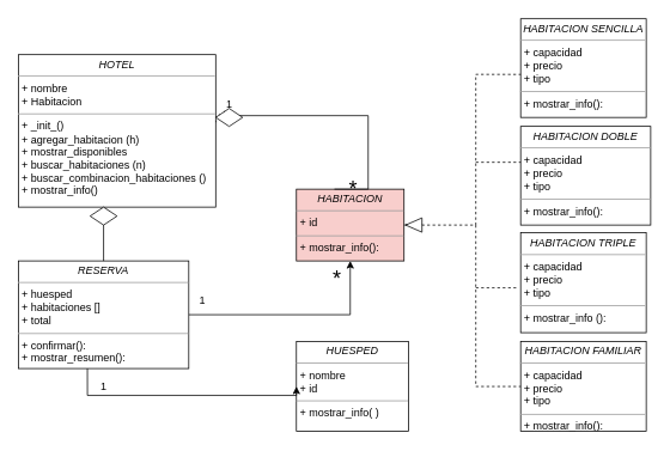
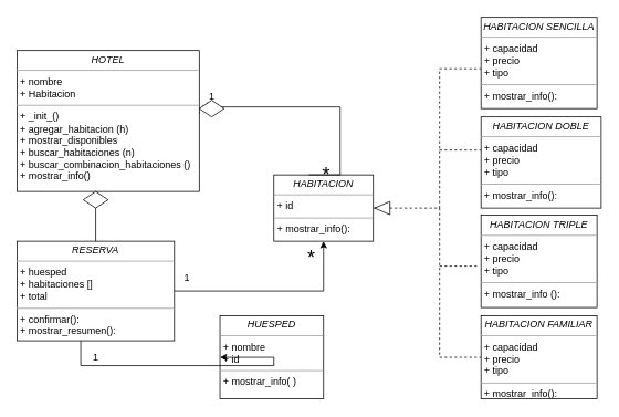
- <mxCell id="7" value="&lt;p style=&quot;margin:0px;margin-top:4px;text-align:center;&quot;&gt;&lt;i&gt;HABITACION&lt;/i&gt;&lt;/p&gt;&lt;hr size=&quot;1&quot;&gt;&lt;p style=&quot;margin:0px;margin-left:4px;&quot;&gt;+ id&lt;br&gt;&lt;/p&gt;&lt;hr size=&quot;1&quot;&gt;&lt;p style=&quot;margin:0px;margin-left:4px;&quot;&gt;+ mostrar_info():&amp;nbsp;&lt;br&gt;&lt;/p&gt;" style="verticalAlign=top;align=left;overflow=fill;fontSize=12;fontFamily=Helvetica;html=1;rounded=0;shadow=0;comic=0;labelBackgroundColor=none;strokeWidth=1;fillColor=#f8cecc;" parent="1" vertex="1"><mxGeometry x="330" y="210" width="120" height="80" as="geometry" /></mxCell>
+ <mxCell id="7" value="&lt;p style=&quot;margin:0px;margin-top:4px;text-align:center;&quot;&gt;&lt;i&gt;HABITACION&lt;/i&gt;&lt;/p&gt;&lt;hr size=&quot;1&quot;&gt;&lt;p style=&quot;margin:0px;margin-left:4px;&quot;&gt;+ id&lt;br&gt;&lt;/p&gt;&lt;hr size=&quot;1&quot;&gt;&lt;p style=&quot;margin:0px;margin-left:4px;&quot;&gt;+ mostrar_info():&amp;nbsp;&lt;br&gt;&lt;/p&gt;" style="verticalAlign=top;align=left;overflow=fill;fontSize=12;fontFamily=Helvetica;html=1;rounded=0;shadow=0;comic=0;labelBackgroundColor=none;strokeWidth=1" parent="1" vertex="1"><mxGeometry x="330" y="210" width="120" height="80" as="geometry" /></mxCell>
- <mxCell id="3" value="&lt;p style=&quot;margin:0px;margin-top:4px;text-align:center;&quot;&gt;&lt;i&gt;HUESPED&lt;/i&gt;&lt;/p&gt;&lt;hr size=&quot;1&quot;&gt;&lt;p style=&quot;margin:0px;margin-left:4px;&quot;&gt;+ nombre&lt;br&gt;+ id&lt;/p&gt;&lt;hr size=&quot;1&quot;&gt;&lt;p style=&quot;margin:0px;margin-left:4px;&quot;&gt;+ mostrar_info( )&lt;/p&gt;" style="verticalAlign=top;align=left;overflow=fill;fontSize=12;fontFamily=Helvetica;html=1;rounded=0;shadow=0;comic=0;labelBackgroundColor=none;strokeWidth=1" parent="1" vertex="1"><mxGeometry x="330" y="380" width="125" height="100" as="geometry" /></mxCell>
+ <mxCell id="3" value="&lt;p style=&quot;margin:0px;margin-top:4px;text-align:center;&quot;&gt;&lt;i&gt;HUESPED&lt;/i&gt;&lt;/p&gt;&lt;hr size=&quot;1&quot;&gt;&lt;p style=&quot;margin:0px;margin-left:4px;&quot;&gt;+ nombre&lt;br&gt;+ id&lt;/p&gt;&lt;hr size=&quot;1&quot;&gt;&lt;p style=&quot;margin:0px;margin-left:4px;&quot;&gt;+ mostrar_info( )&lt;/p&gt;" style="verticalAlign=top;align=left;overflow=fill;fontSize=12;fontFamily=Helvetica;html=1;rounded=0;shadow=0;comic=0;labelBackgroundColor=none;strokeWidth=1" parent="1" vertex="1"><mxGeometry x="265" y="380" width="125" height="100" as="geometry" /></mxCell>
